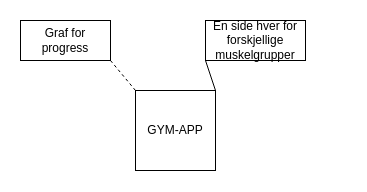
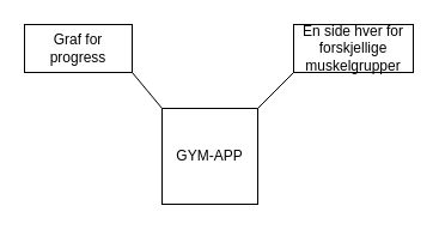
- <mxCell id="5" value="En side hver for forskjellige muskelgrupper" style="rounded=0;whiteSpace=wrap;html=1;" vertex="1" parent="1"><mxGeometry x="205" y="20" width="100" height="40" as="geometry" /></mxCell>
+ <mxCell id="5" value="En side hver for forskjellige muskelgrupper" style="rounded=0;whiteSpace=wrap;html=1;" vertex="1" parent="1"><mxGeometry x="245" y="20" width="100" height="40" as="geometry" /></mxCell>
- <mxCell id="4" value="" style="endArrow=none;html=1;rounded=0;entryX=0;entryY=0;entryDx=0;entryDy=0;exitX=1;exitY=1;exitDx=0;exitDy=0;dashed=1;" edge="1" parent="1" source="3" target="2"><mxGeometry width="50" height="50" relative="1" as="geometry"><mxPoint x="85" y="100" as="sourcePoint" /><mxPoint x="135" y="50" as="targetPoint" /></mxGeometry></mxCell>
+ <mxCell id="4" value="" style="endArrow=none;html=1;rounded=0;entryX=0;entryY=0;entryDx=0;entryDy=0;exitX=1;exitY=1;exitDx=0;exitDy=0;" edge="1" parent="1" source="3" target="2"><mxGeometry width="50" height="50" relative="1" as="geometry"><mxPoint x="85" y="100" as="sourcePoint" /><mxPoint x="135" y="50" as="targetPoint" /></mxGeometry></mxCell>
